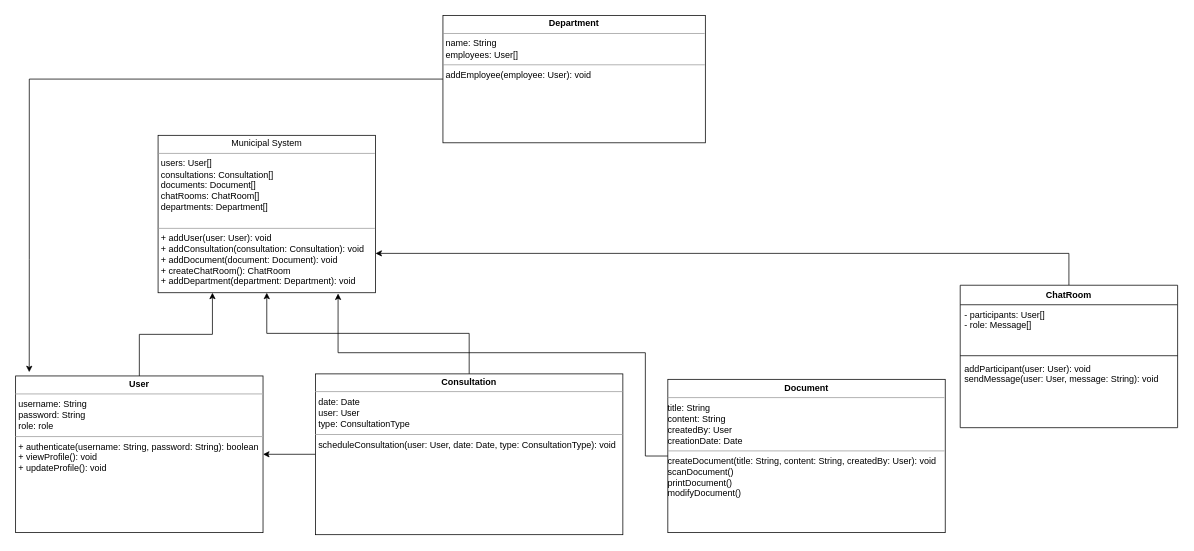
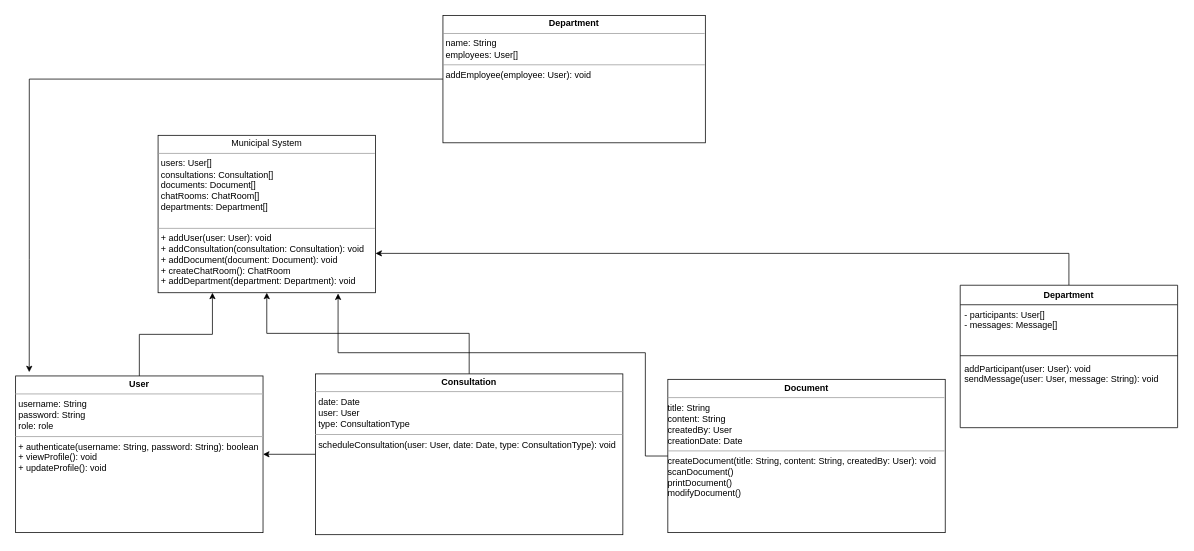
- <mxCell id="13" value="ChatRoom" style="swimlane;fontStyle=1;align=center;verticalAlign=top;childLayout=stackLayout;horizontal=1;startSize=26;horizontalStack=0;resizeParent=1;resizeParentMax=0;resizeLast=0;collapsible=1;marginBottom=0;" vertex="1" parent="1"><mxGeometry x="1280" y="380" width="290" height="190" as="geometry" /></mxCell>
+ <mxCell id="13" value="Department" style="swimlane;fontStyle=1;align=center;verticalAlign=top;childLayout=stackLayout;horizontal=1;startSize=26;horizontalStack=0;resizeParent=1;resizeParentMax=0;resizeLast=0;collapsible=1;marginBottom=0;" vertex="1" parent="1"><mxGeometry x="1280" y="380" width="290" height="190" as="geometry" /></mxCell>
- <mxCell id="14" value="- participants: User[]       &#10;- role: Message[]        &#10;" style="text;strokeColor=none;fillColor=none;align=left;verticalAlign=top;spacingLeft=4;spacingRight=4;overflow=hidden;rotatable=0;points=[[0,0.5],[1,0.5]];portConstraint=eastwest;" vertex="1" parent="13"><mxGeometry y="26" width="290" height="64" as="geometry" /></mxCell>
+ <mxCell id="14" value="- participants: User[]       &#10;- messages: Message[]        &#10;" style="text;strokeColor=none;fillColor=none;align=left;verticalAlign=top;spacingLeft=4;spacingRight=4;overflow=hidden;rotatable=0;points=[[0,0.5],[1,0.5]];portConstraint=eastwest;" vertex="1" parent="13"><mxGeometry y="26" width="290" height="64" as="geometry" /></mxCell>
